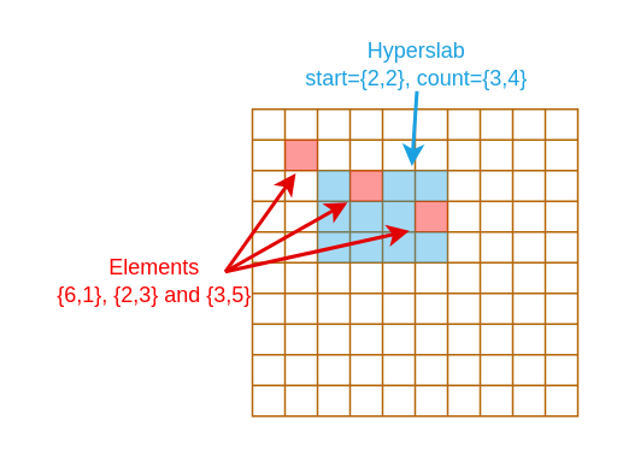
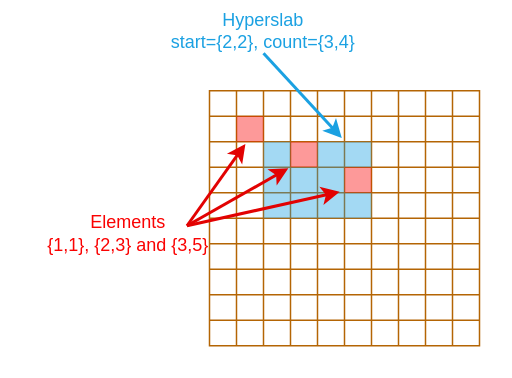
- <mxCell id="114" value="Hyperslab&lt;br style=&quot;font-size: 12px;&quot;&gt;start={2,2}, count={3,4}" style="rounded=0;whiteSpace=wrap;html=1;strokeWidth=1;opacity=40;strokeColor=none;fillColor=none;fontSize=12;fontColor=#1BA1E2;" parent="1" vertex="1"><mxGeometry x="150" y="20" width="160" height="30" as="geometry" /></mxCell>
+ <mxCell id="114" value="Hyperslab&lt;br style=&quot;font-size: 12px;&quot;&gt;start={2,2}, count={3,4}" style="rounded=0;whiteSpace=wrap;html=1;strokeWidth=1;opacity=40;strokeColor=none;fillColor=none;fontSize=12;fontColor=#1BA1E2;" parent="1" vertex="1"><mxGeometry x="95" y="5" width="160" height="30" as="geometry" /></mxCell>
- <mxCell id="118" value="Elements&lt;br&gt;{6,1}, {2,3} and {3,5}" style="rounded=0;whiteSpace=wrap;html=1;strokeWidth=1;opacity=40;strokeColor=none;fillColor=none;fontSize=12;fontColor=#FA0202;" parent="1" vertex="1"><mxGeometry x="20" y="140" width="130" height="30" as="geometry" /></mxCell>
+ <mxCell id="118" value="Elements&lt;br&gt;{1,1}, {2,3} and {3,5}" style="rounded=0;whiteSpace=wrap;html=1;strokeWidth=1;opacity=40;strokeColor=none;fillColor=none;fontSize=12;fontColor=#FA0202;" parent="1" vertex="1"><mxGeometry x="20" y="140" width="130" height="30" as="geometry" /></mxCell>
